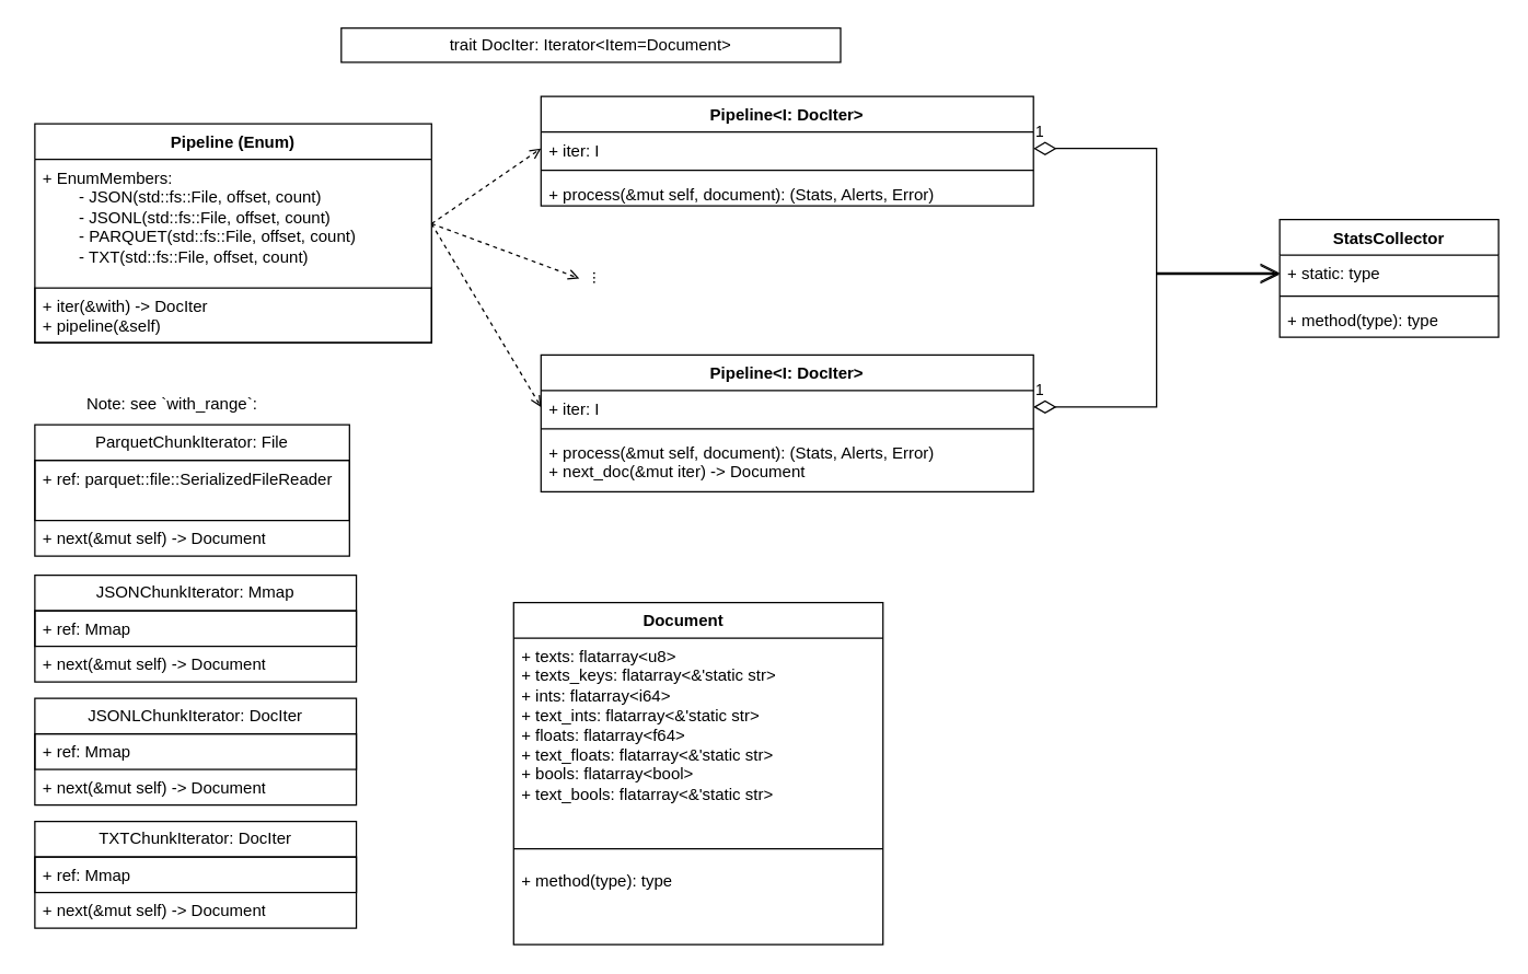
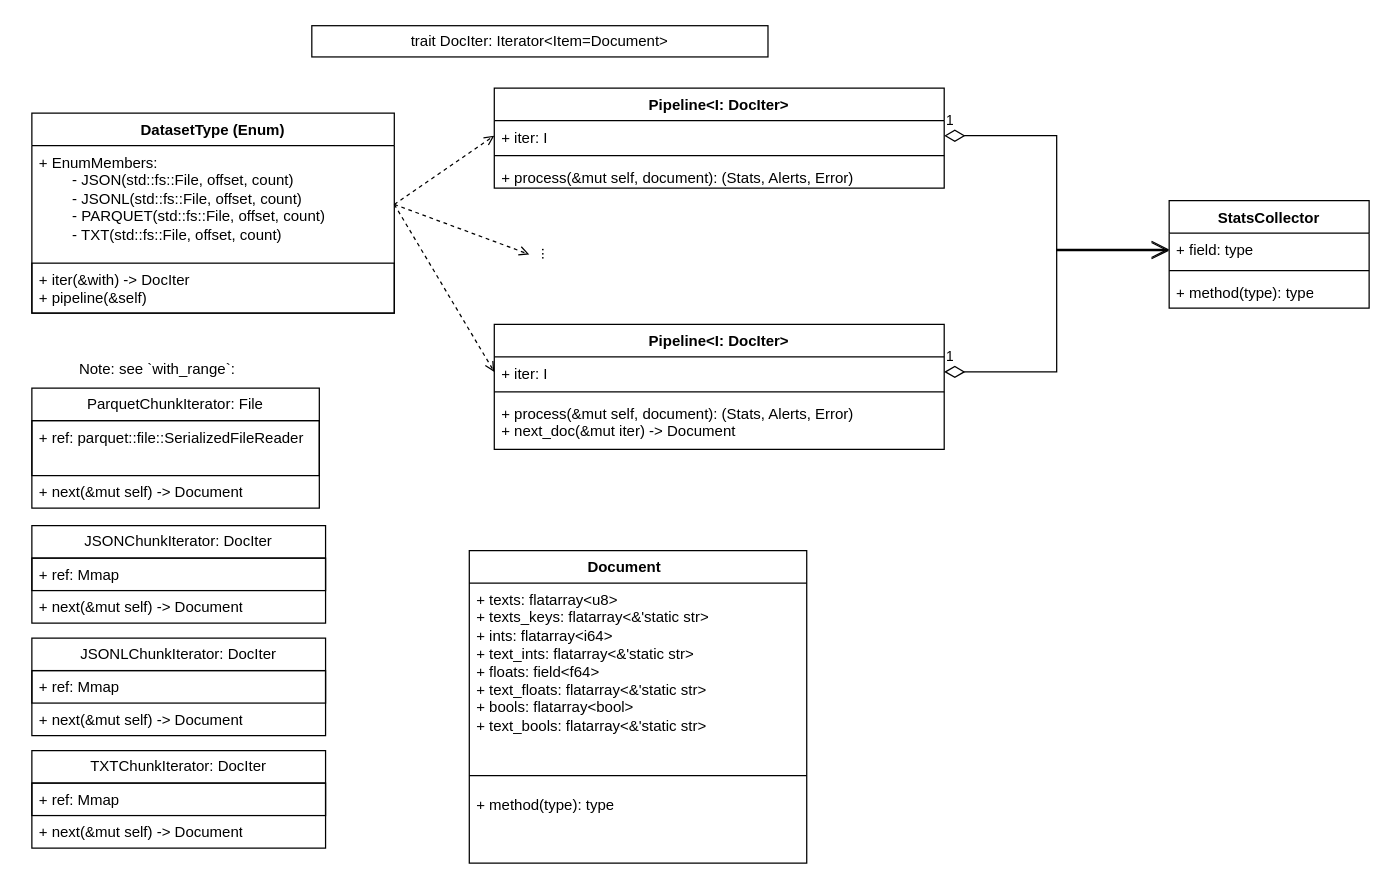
- <mxCell id="2" value="Pipeline (Enum)" style="swimlane;fontStyle=1;align=center;verticalAlign=top;childLayout=stackLayout;horizontal=1;startSize=26;horizontalStack=0;resizeParent=1;resizeParentMax=0;resizeLast=0;collapsible=1;marginBottom=0;whiteSpace=wrap;html=1;" parent="1" vertex="1"><mxGeometry x="25" y="90" width="290" height="160" as="geometry" /></mxCell>
+ <mxCell id="2" value="DatasetType (Enum)" style="swimlane;fontStyle=1;align=center;verticalAlign=top;childLayout=stackLayout;horizontal=1;startSize=26;horizontalStack=0;resizeParent=1;resizeParentMax=0;resizeLast=0;collapsible=1;marginBottom=0;whiteSpace=wrap;html=1;" parent="1" vertex="1"><mxGeometry x="25" y="90" width="290" height="160" as="geometry" /></mxCell>
- <mxCell id="27" value="+ static: type" style="text;strokeColor=none;fillColor=none;align=left;verticalAlign=top;spacingLeft=4;spacingRight=4;overflow=hidden;rotatable=0;points=[[0,0.5],[1,0.5]];portConstraint=eastwest;whiteSpace=wrap;html=1;" parent="26" vertex="1"><mxGeometry y="26" width="160" height="26" as="geometry" /></mxCell>
+ <mxCell id="27" value="+ field: type" style="text;strokeColor=none;fillColor=none;align=left;verticalAlign=top;spacingLeft=4;spacingRight=4;overflow=hidden;rotatable=0;points=[[0,0.5],[1,0.5]];portConstraint=eastwest;whiteSpace=wrap;html=1;" parent="26" vertex="1"><mxGeometry y="26" width="160" height="26" as="geometry" /></mxCell>
- <mxCell id="15" value="JSONChunkIterator: Mmap" style="swimlane;fontStyle=0;childLayout=stackLayout;horizontal=1;startSize=26;fillColor=none;horizontalStack=0;resizeParent=1;resizeParentMax=0;resizeLast=0;collapsible=1;marginBottom=0;whiteSpace=wrap;html=1;" parent="1" vertex="1"><mxGeometry x="25" y="420" width="235" height="78" as="geometry" /></mxCell>
+ <mxCell id="15" value="JSONChunkIterator: DocIter" style="swimlane;fontStyle=0;childLayout=stackLayout;horizontal=1;startSize=26;fillColor=none;horizontalStack=0;resizeParent=1;resizeParentMax=0;resizeLast=0;collapsible=1;marginBottom=0;whiteSpace=wrap;html=1;" parent="1" vertex="1"><mxGeometry x="25" y="420" width="235" height="78" as="geometry" /></mxCell>
- <mxCell id="37" value="&lt;div&gt;+ texts: flatarray&amp;lt;u8&amp;gt;&lt;/div&gt;&lt;div&gt;+ texts_keys: flatarray&amp;lt;&amp;amp;'static str&amp;gt;&lt;/div&gt;&lt;div&gt;+ ints: flatarray&amp;lt;i64&amp;gt;&lt;/div&gt;&lt;div&gt;+ text_ints: flatarray&amp;lt;&amp;amp;'static str&amp;gt;&lt;/div&gt;&lt;div&gt;+ floats: flatarray&amp;lt;f64&amp;gt;&lt;/div&gt;&lt;div&gt;+ text_floats: flatarray&amp;lt;&amp;amp;'static str&amp;gt;&lt;/div&gt;&lt;div&gt;+ bools: flatarray&amp;lt;bool&amp;gt;&lt;/div&gt;&lt;div&gt;+ text_bools: flatarray&amp;lt;&amp;amp;'static str&amp;gt;&lt;/div&gt;" style="text;strokeColor=none;fillColor=none;align=left;verticalAlign=top;spacingLeft=4;spacingRight=4;overflow=hidden;rotatable=0;points=[[0,0.5],[1,0.5]];portConstraint=eastwest;whiteSpace=wrap;html=1;" vertex="1" parent="36"><mxGeometry y="26" width="270" height="144" as="geometry" /></mxCell>
+ <mxCell id="37" value="&lt;div&gt;+ texts: flatarray&amp;lt;u8&amp;gt;&lt;/div&gt;&lt;div&gt;+ texts_keys: flatarray&amp;lt;&amp;amp;'static str&amp;gt;&lt;/div&gt;&lt;div&gt;+ ints: flatarray&amp;lt;i64&amp;gt;&lt;/div&gt;&lt;div&gt;+ text_ints: flatarray&amp;lt;&amp;amp;'static str&amp;gt;&lt;/div&gt;&lt;div&gt;+ floats: field&amp;lt;f64&amp;gt;&lt;/div&gt;&lt;div&gt;+ text_floats: flatarray&amp;lt;&amp;amp;'static str&amp;gt;&lt;/div&gt;&lt;div&gt;+ bools: flatarray&amp;lt;bool&amp;gt;&lt;/div&gt;&lt;div&gt;+ text_bools: flatarray&amp;lt;&amp;amp;'static str&amp;gt;&lt;/div&gt;" style="text;strokeColor=none;fillColor=none;align=left;verticalAlign=top;spacingLeft=4;spacingRight=4;overflow=hidden;rotatable=0;points=[[0,0.5],[1,0.5]];portConstraint=eastwest;whiteSpace=wrap;html=1;" vertex="1" parent="36"><mxGeometry y="26" width="270" height="144" as="geometry" /></mxCell>
